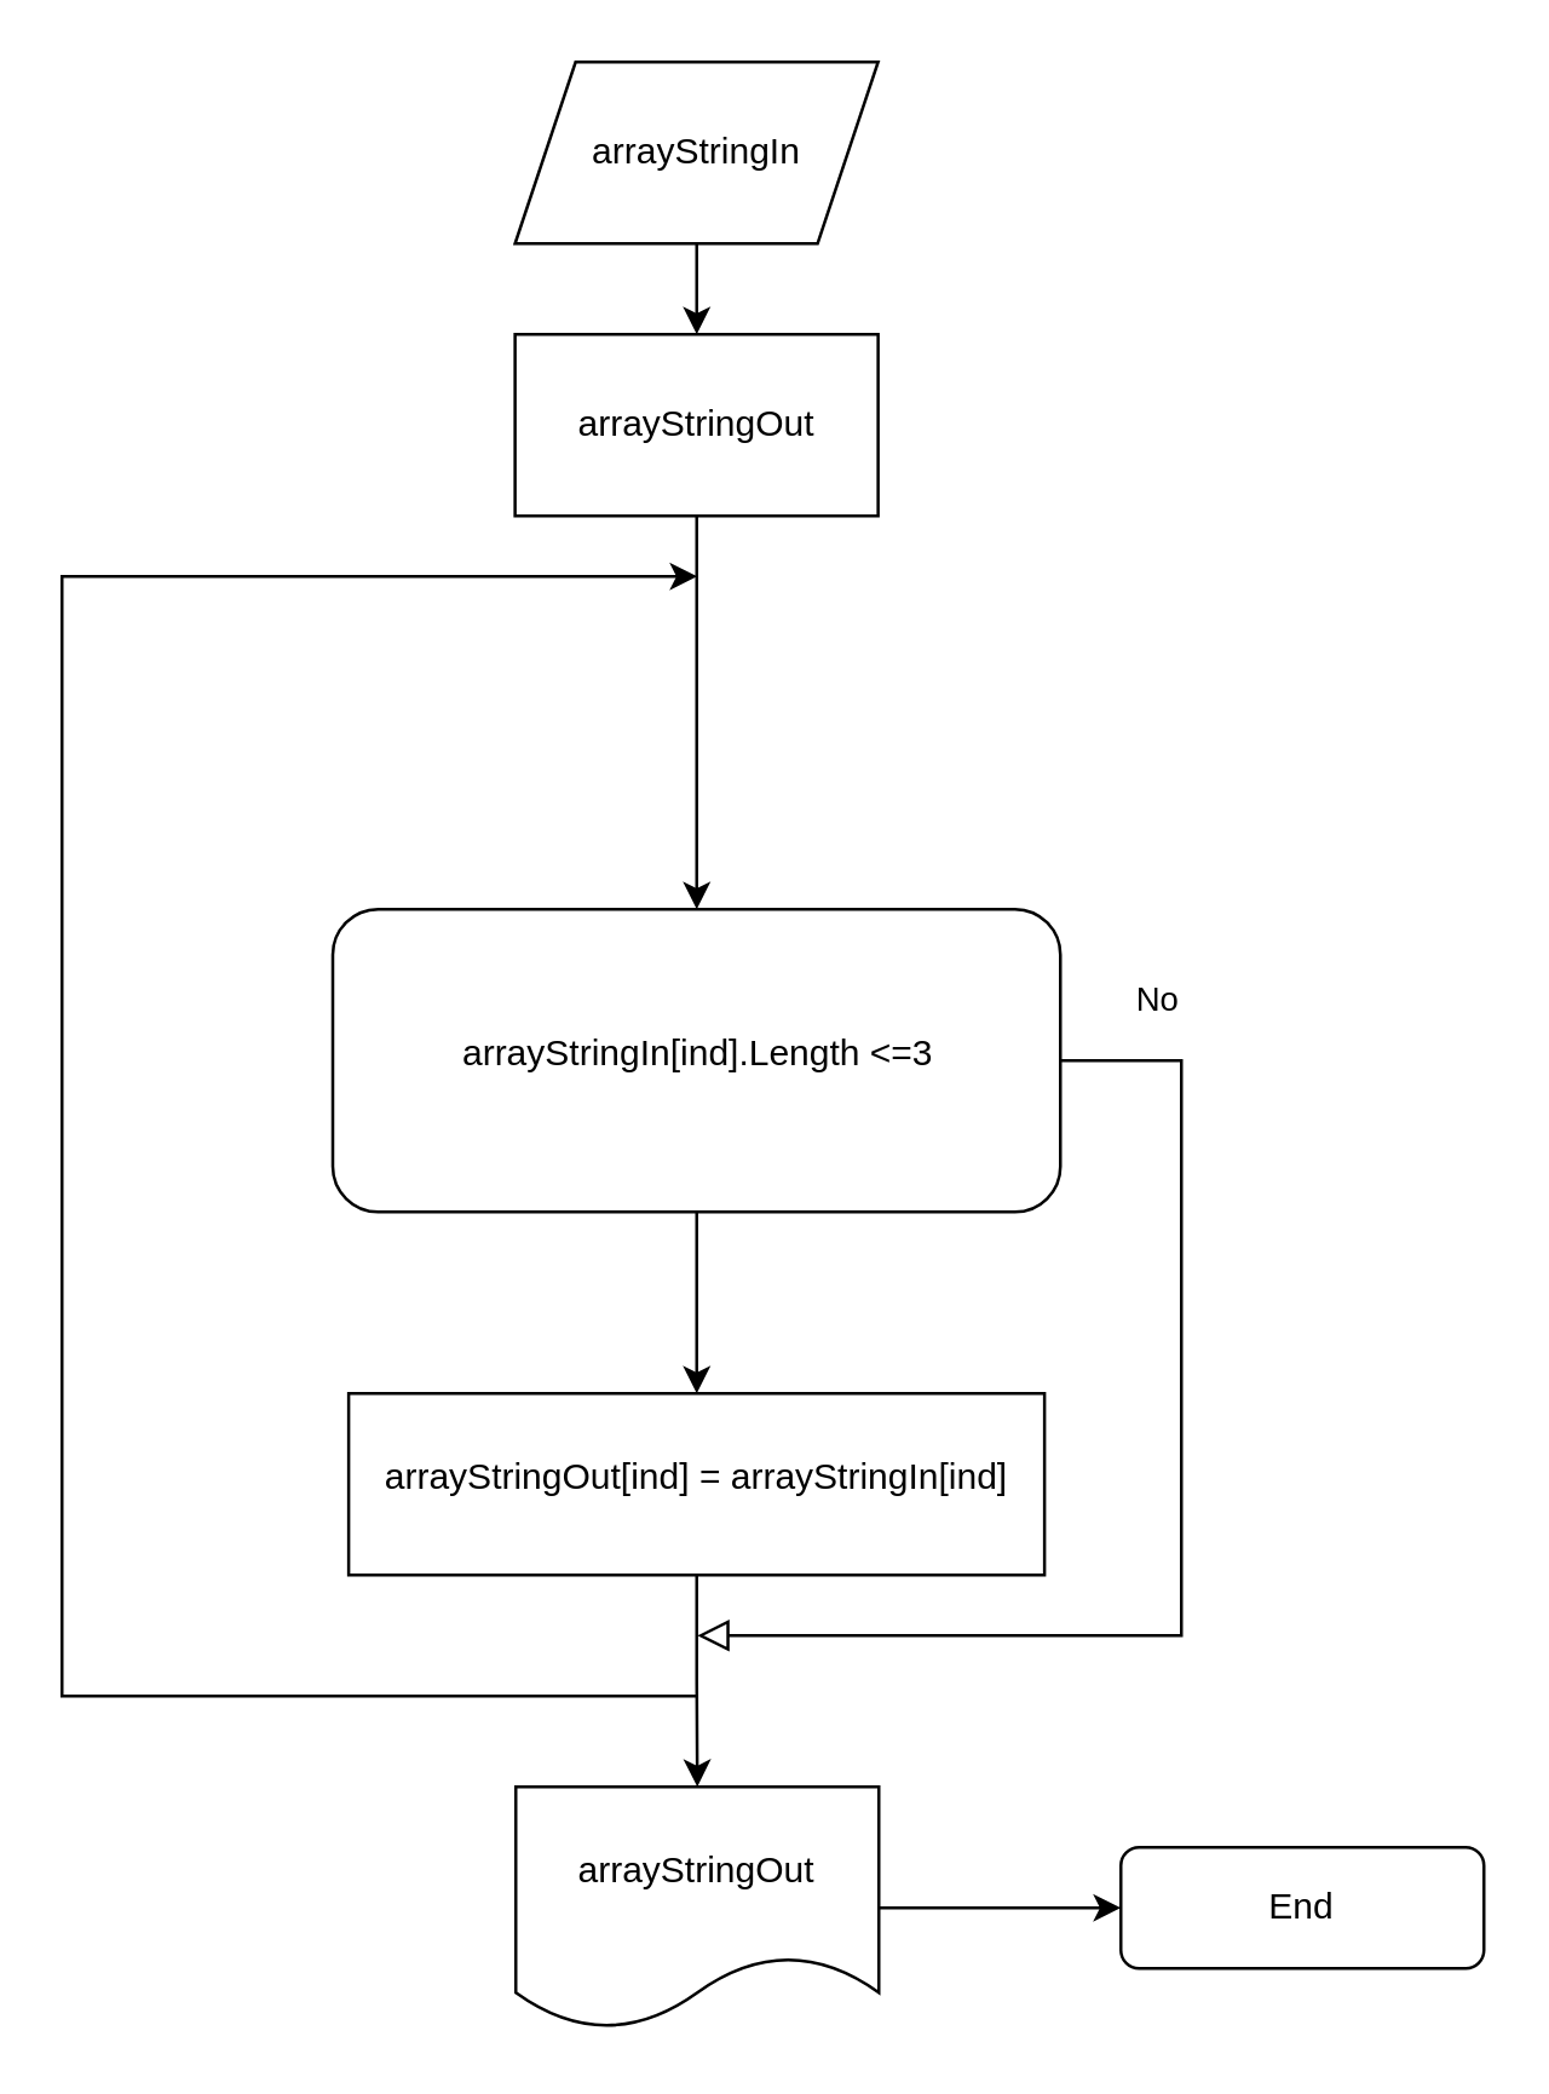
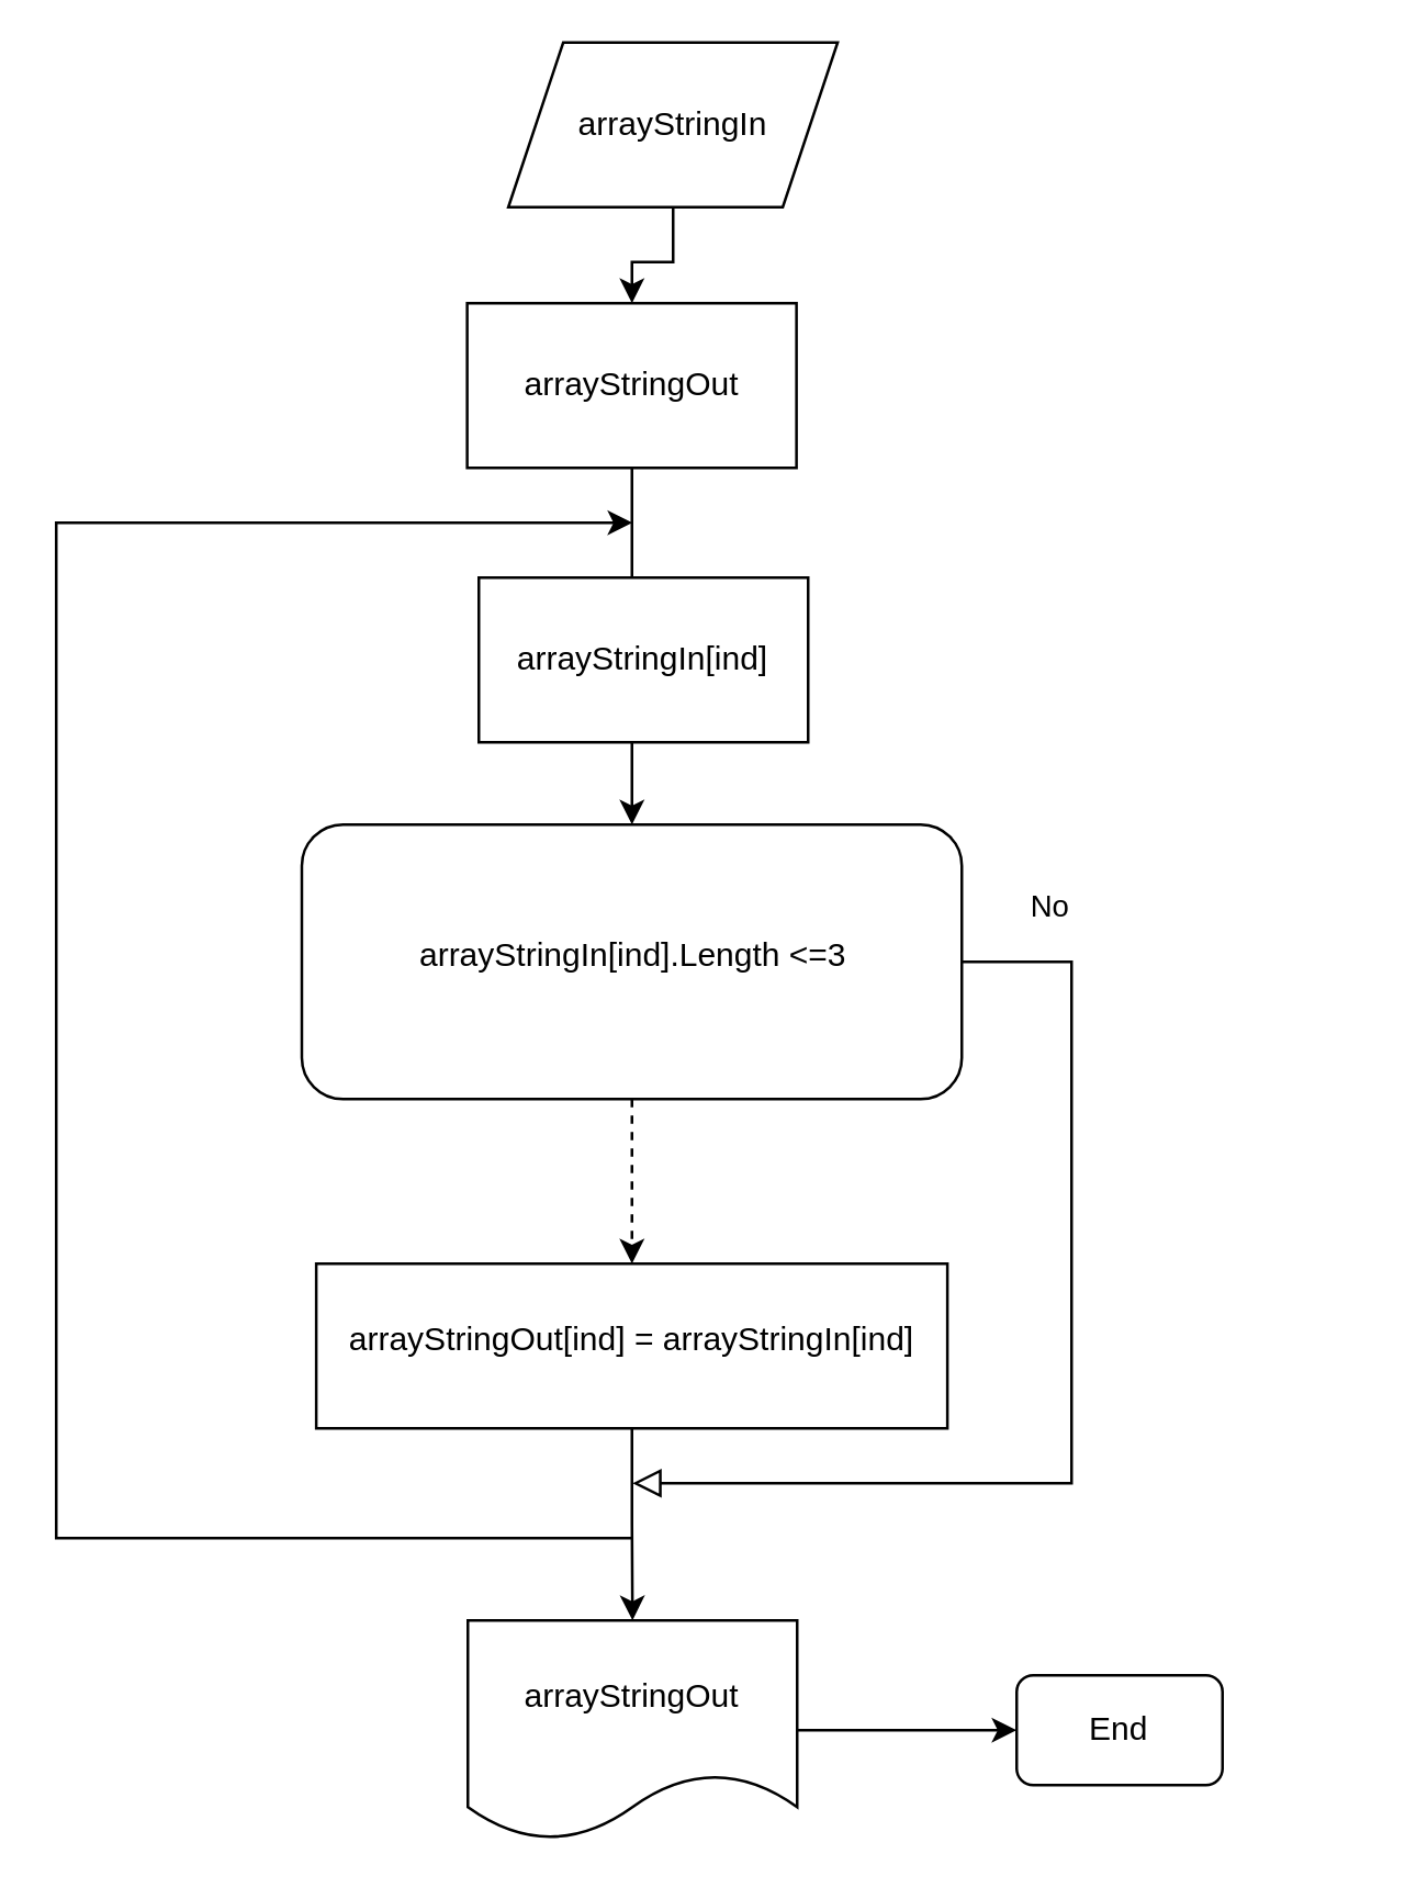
- <mxCell id="7" value="arrayStringIn" style="shape=parallelogram;perimeter=parallelogramPerimeter;whiteSpace=wrap;html=1;fixedSize=1;" vertex="1" parent="1"><mxGeometry x="169.75" y="20" width="120" height="60" as="geometry" /></mxCell>
+ <mxCell id="7" value="arrayStringIn" style="shape=parallelogram;perimeter=parallelogramPerimeter;whiteSpace=wrap;html=1;fixedSize=1;" vertex="1" parent="1"><mxGeometry x="184.75" y="15" width="120" height="60" as="geometry" /></mxCell>
+ <mxCell id="14" value="arrayStringIn[ind]" style="rounded=0;whiteSpace=wrap;html=1;" vertex="1" parent="1"><mxGeometry x="174" y="210" width="120" height="60" as="geometry" /></mxCell>
- <mxCell id="2" value="" style="edgeStyle=orthogonalEdgeStyle;rounded=0;orthogonalLoop=1;jettySize=auto;html=1;" edge="1" parent="1" source="3" target="11"><mxGeometry relative="1" as="geometry" /></mxCell>
+ <mxCell id="2" value="" style="edgeStyle=orthogonalEdgeStyle;rounded=0;orthogonalLoop=1;jettySize=auto;html=1;dashed=1;" edge="1" parent="1" source="3" target="11"><mxGeometry relative="1" as="geometry" /></mxCell>
- <mxCell id="5" value="End" style="rounded=1;whiteSpace=wrap;html=1;fontSize=12;glass=0;strokeWidth=1;shadow=0;" parent="1" vertex="1"><mxGeometry x="370" y="610" width="120" height="40" as="geometry" /></mxCell>
+ <mxCell id="5" value="End" style="rounded=1;whiteSpace=wrap;html=1;fontSize=12;glass=0;strokeWidth=1;shadow=0;" parent="1" vertex="1"><mxGeometry x="370" y="610" width="75" height="40" as="geometry" /></mxCell>
